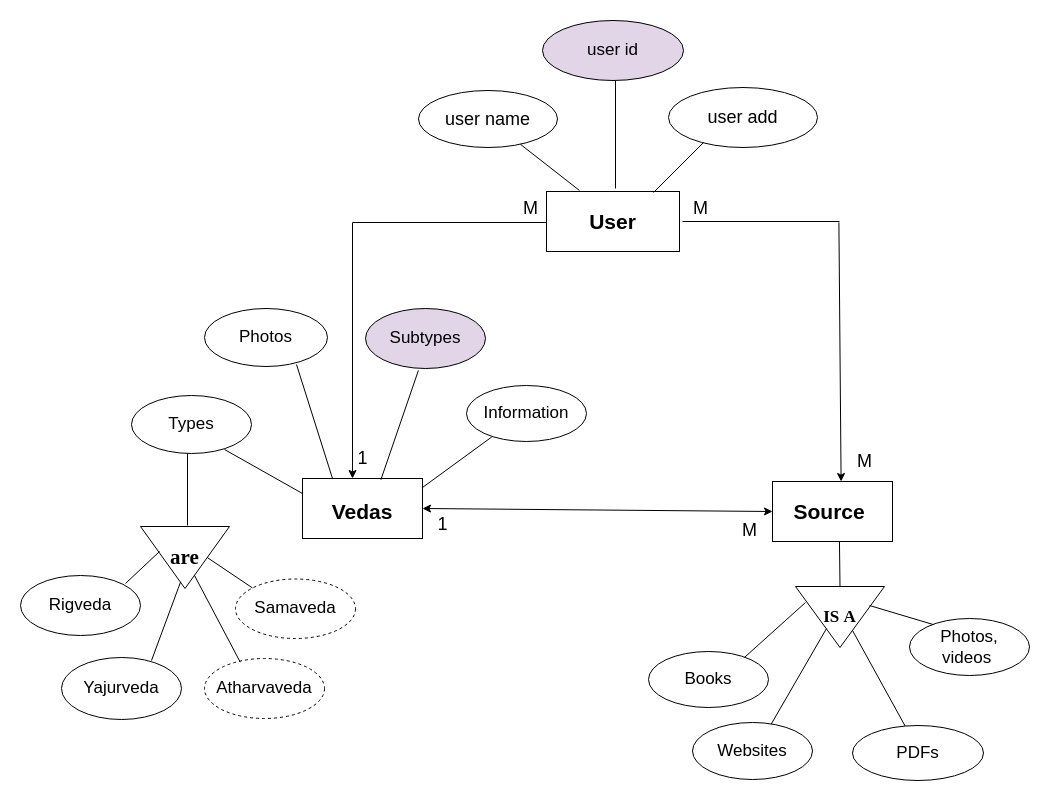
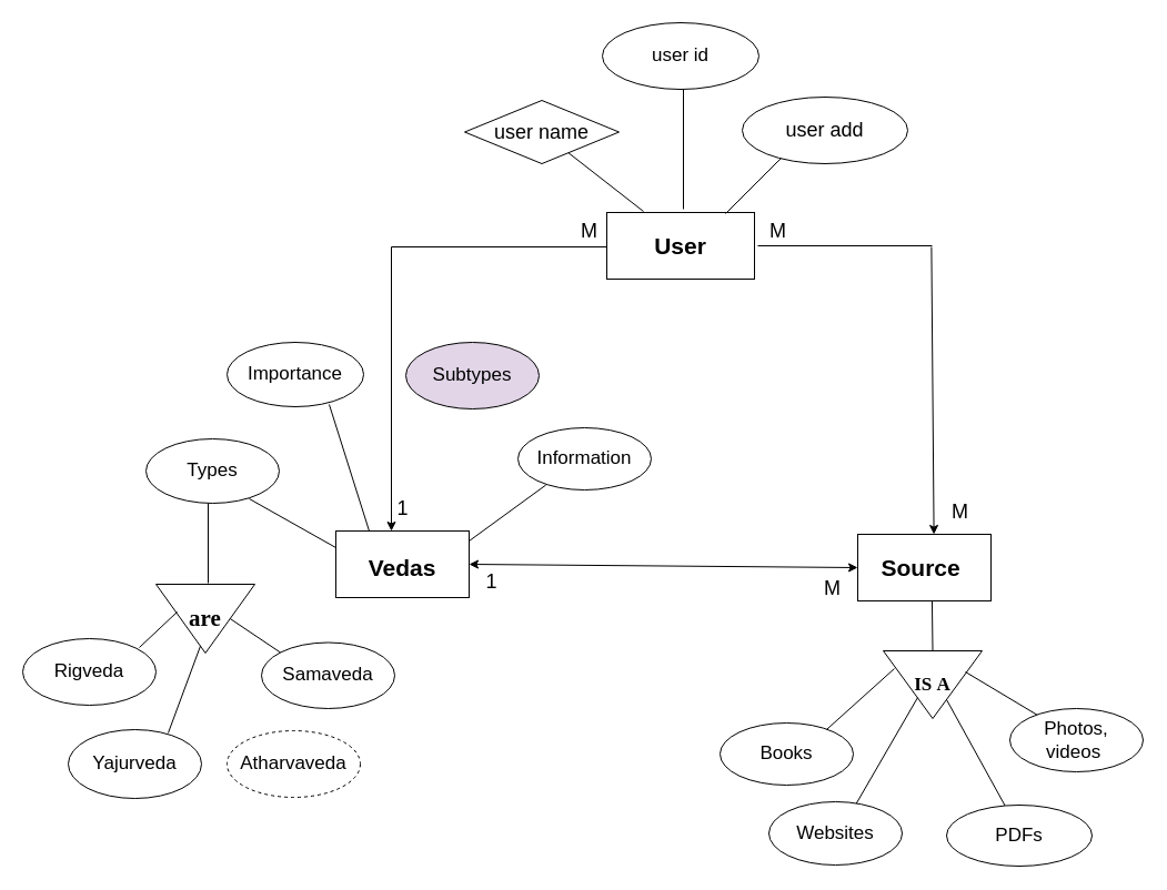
- <mxCell id="3" value="&lt;h3 style=&quot;font-size: 17px;&quot;&gt;&lt;font style=&quot;font-size: 17px; font-weight: normal;&quot;&gt;user id&lt;/font&gt;&lt;/h3&gt;" style="ellipse;whiteSpace=wrap;html=1;fontFamily=Helvetica;fontSize=17;horizontal=1;align=center;verticalAlign=middle;fillColor=#e1d5e7;" parent="1" vertex="1"><mxGeometry x="542" y="20" width="141" height="60" as="geometry" /></mxCell>
+ <mxCell id="3" value="&lt;h3 style=&quot;font-size: 17px;&quot;&gt;&lt;font style=&quot;font-size: 17px; font-weight: normal;&quot;&gt;user id&lt;/font&gt;&lt;/h3&gt;" style="ellipse;whiteSpace=wrap;html=1;fontFamily=Helvetica;fontSize=17;horizontal=1;align=center;verticalAlign=middle;" parent="1" vertex="1"><mxGeometry x="542" y="20" width="141" height="60" as="geometry" /></mxCell>
- <mxCell id="4" value="&lt;h3 style=&quot;font-size: 18px;&quot;&gt;&lt;font style=&quot;font-size: 18px; font-weight: normal;&quot;&gt;user name&lt;/font&gt;&lt;/h3&gt;" style="ellipse;whiteSpace=wrap;html=1;fontFamily=Helvetica;fontSize=18;fontStyle=0" parent="1" vertex="1"><mxGeometry x="418" y="90" width="139" height="57" as="geometry" /></mxCell>
+ <mxCell id="4" value="&lt;h3 style=&quot;font-size: 18px;&quot;&gt;&lt;font style=&quot;font-size: 18px; font-weight: normal;&quot;&gt;user name&lt;/font&gt;&lt;/h3&gt;" style="rhombus;whiteSpace=wrap;html=1;fontFamily=Helvetica;fontSize=18;fontStyle=0;" parent="1" vertex="1"><mxGeometry x="418" y="90" width="139" height="57" as="geometry" /></mxCell>
- <mxCell id="16" value="&lt;span style=&quot;font-family: Helvetica;&quot;&gt;Photos&lt;/span&gt;" style="ellipse;whiteSpace=wrap;html=1;fontFamily=Garamond;fontSize=17;" parent="1" vertex="1"><mxGeometry x="204" y="308" width="123" height="58" as="geometry" /></mxCell>
+ <mxCell id="16" value="&lt;span style=&quot;font-family: Helvetica;&quot;&gt;Importance&lt;/span&gt;" style="ellipse;whiteSpace=wrap;html=1;fontFamily=Garamond;fontSize=17;" parent="1" vertex="1"><mxGeometry x="204" y="308" width="123" height="58" as="geometry" /></mxCell>
- <mxCell id="20" value="" style="endArrow=none;html=1;rounded=0;fontFamily=Garamond;fontSize=17;entryX=0.441;entryY=1.032;entryDx=0;entryDy=0;entryPerimeter=0;exitX=0.653;exitY=0.022;exitDx=0;exitDy=0;exitPerimeter=0;" parent="1" source="10" target="13" edge="1"><mxGeometry width="50" height="50" relative="1" as="geometry"><mxPoint x="366" y="405" as="sourcePoint" /><mxPoint x="416" y="355" as="targetPoint" /></mxGeometry></mxCell>
- <mxCell id="45" value="Samaveda" style="ellipse;whiteSpace=wrap;html=1;fontFamily=Helvetica;fontSize=17;dashed=1;" parent="1" vertex="1"><mxGeometry x="235" y="578.5" width="120" height="59.5" as="geometry" /></mxCell>
+ <mxCell id="45" value="Samaveda" style="ellipse;whiteSpace=wrap;html=1;fontFamily=Helvetica;fontSize=17;" parent="1" vertex="1"><mxGeometry x="235" y="578.5" width="120" height="59.5" as="geometry" /></mxCell>
- <mxCell id="49" value="" style="endArrow=none;html=1;rounded=0;fontFamily=Helvetica;fontSize=21;exitX=0.298;exitY=0.061;exitDx=0;exitDy=0;exitPerimeter=0;" parent="1" source="44" target="36" edge="1"><mxGeometry width="50" height="50" relative="1" as="geometry"><mxPoint x="177" y="669" as="sourcePoint" /><mxPoint x="227" y="619" as="targetPoint" /></mxGeometry></mxCell>
- <mxCell id="41" value="Photos,&lt;br&gt;videos&amp;nbsp;" style="ellipse;whiteSpace=wrap;html=1;fontFamily=Helvetica;fontSize=17;" parent="1" vertex="1"><mxGeometry x="909" y="618" width="120" height="57" as="geometry" /></mxCell>
+ <mxCell id="41" value="Photos,&lt;br&gt;videos&amp;nbsp;" style="ellipse;whiteSpace=wrap;html=1;fontFamily=Helvetica;fontSize=17;" parent="1" vertex="1"><mxGeometry x="909" y="638" width="120" height="57" as="geometry" /></mxCell>
